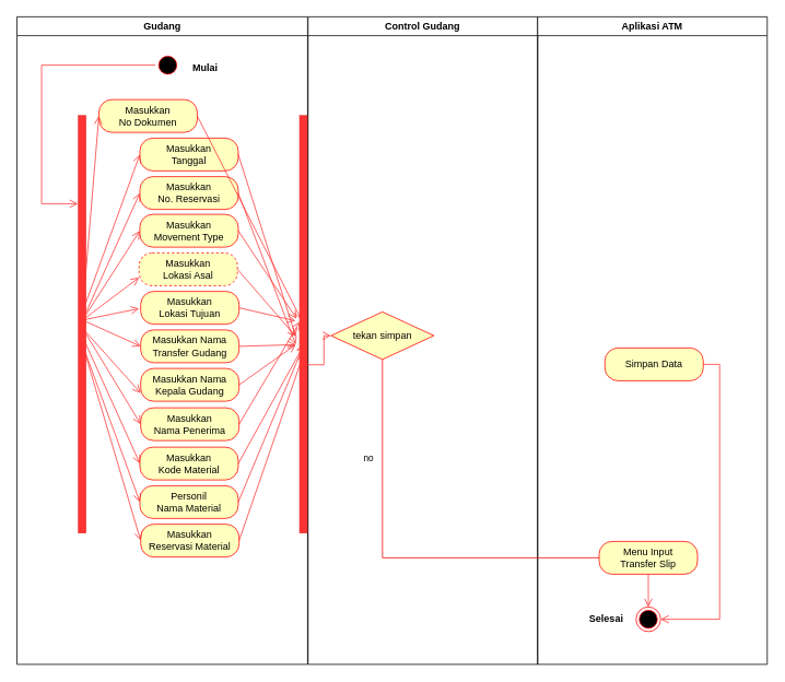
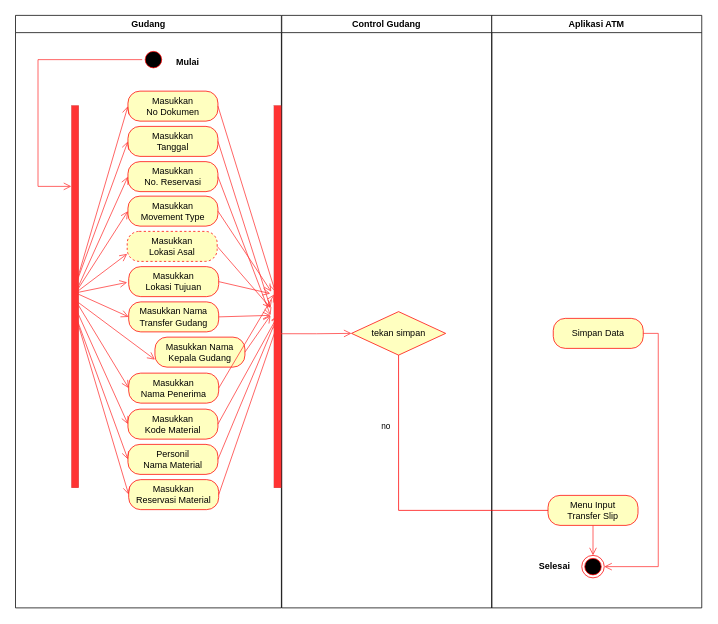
- <mxCell id="7" value="Masukkan &lt;br&gt;No Dokumen" style="rounded=1;whiteSpace=wrap;html=1;arcSize=40;fontColor=#000000;fillColor=#ffffc0;strokeColor=#ff0000;" vertex="1" parent="2"><mxGeometry x="99.93" y="101" width="120" height="40" as="geometry" /></mxCell>
+ <mxCell id="7" value="Masukkan &lt;br&gt;No Dokumen" style="rounded=1;whiteSpace=wrap;html=1;arcSize=40;fontColor=#000000;fillColor=#ffffc0;strokeColor=#ff0000;" vertex="1" parent="2"><mxGeometry x="149.93" y="101" width="120" height="40" as="geometry" /></mxCell>
- <mxCell id="22" value="tekan simpan" style="rhombus;whiteSpace=wrap;html=1;fillColor=#ffffc0;strokeColor=#ff0000;strokeWidth=1;" vertex="1" parent="21"><mxGeometry x="28" y="360" width="125.5" height="58" as="geometry" /></mxCell>
+ <mxCell id="22" value="tekan simpan" style="rhombus;whiteSpace=wrap;html=1;fillColor=#ffffc0;strokeColor=#ff0000;strokeWidth=1;" vertex="1" parent="21"><mxGeometry x="93" y="395" width="125.5" height="58" as="geometry" /></mxCell>
- <mxCell id="18" value="Masukkan Nama&lt;br&gt;Kepala Gudang" style="rounded=1;whiteSpace=wrap;html=1;arcSize=40;fontColor=#000000;fillColor=#ffffc0;strokeColor=#ff0000;" vertex="1" parent="2"><mxGeometry x="150.93" y="429" width="120" height="40" as="geometry" /></mxCell>
+ <mxCell id="18" value="Masukkan Nama&lt;br&gt;Kepala Gudang" style="rounded=1;whiteSpace=wrap;html=1;arcSize=40;fontColor=#000000;fillColor=#ffffc0;strokeColor=#ff0000;" vertex="1" parent="2"><mxGeometry x="185.93" y="429" width="120" height="40" as="geometry" /></mxCell>
